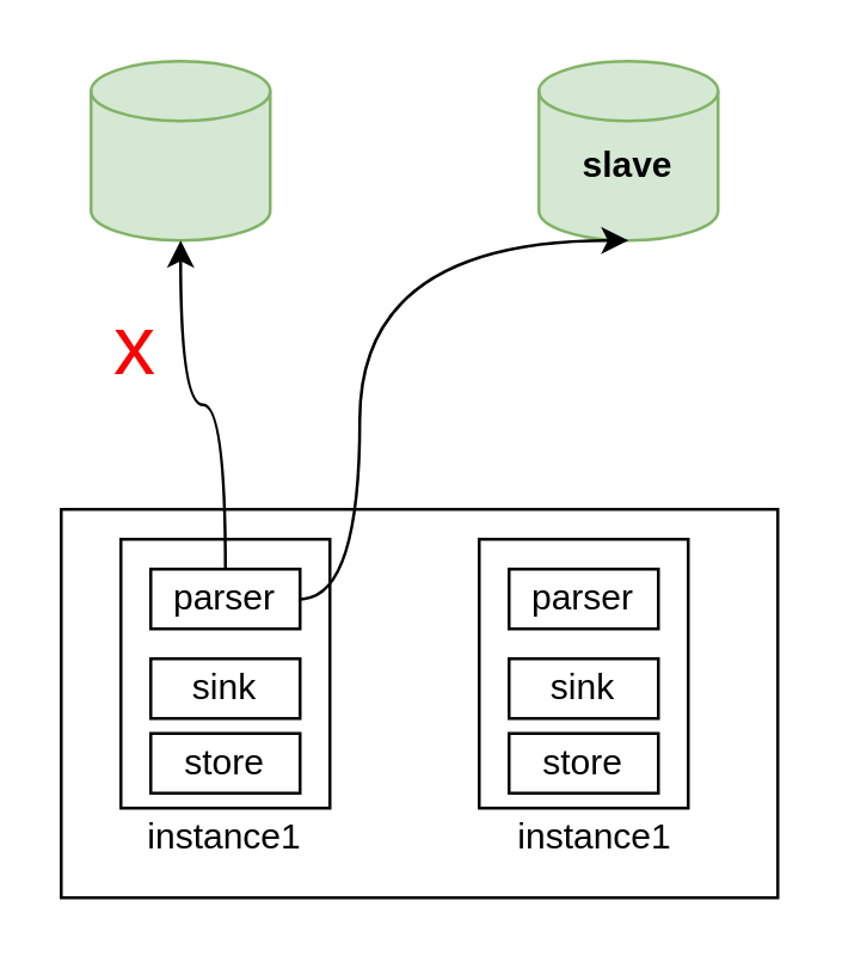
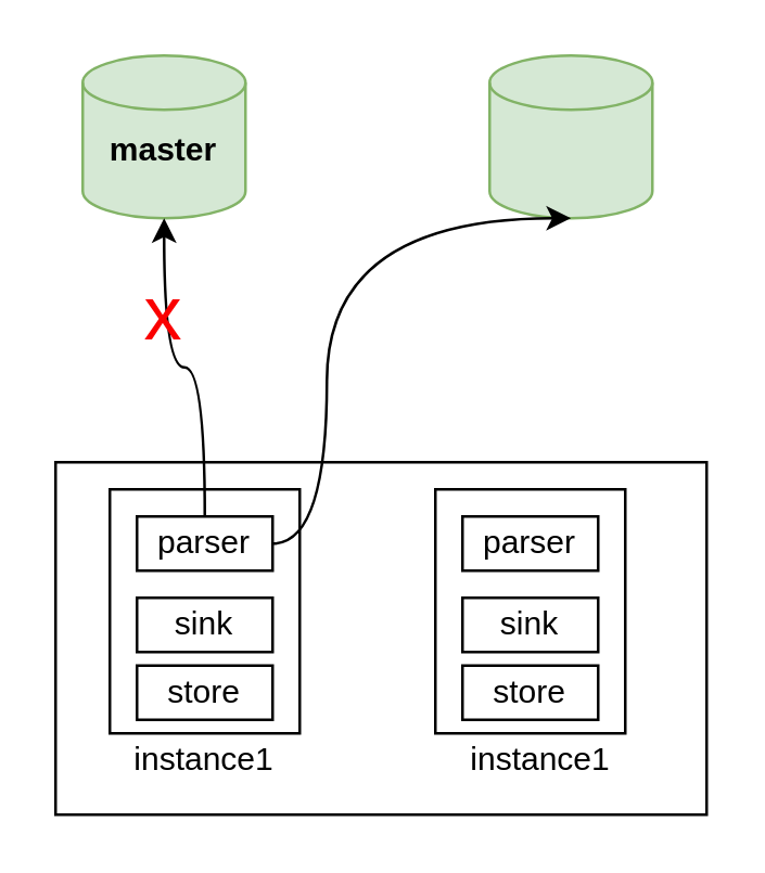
+ <mxCell id="3" value="master" style="text;strokeColor=none;fillColor=none;align=center;verticalAlign=middle;whiteSpace=wrap;rounded=0;fontStyle=1;fontColor=#000000;" vertex="1" parent="1"><mxGeometry x="30" y="40" width="60" height="30" as="geometry" /></mxCell>
- <mxCell id="5" value="slave" style="text;strokeColor=none;fillColor=none;align=center;verticalAlign=middle;whiteSpace=wrap;rounded=0;fontStyle=1;fontColor=#000000;" vertex="1" parent="1"><mxGeometry x="180" y="40" width="60" height="30" as="geometry" /></mxCell>
- <mxCell id="19" value="x" style="text;strokeColor=none;fillColor=none;align=center;verticalAlign=middle;whiteSpace=wrap;rounded=0;fontColor=#fa0000;fontSize=28;" vertex="1" parent="1"><mxGeometry x="30" y="100" width="30" height="30" as="geometry" /></mxCell>
+ <mxCell id="19" value="x" style="text;strokeColor=none;fillColor=none;align=center;verticalAlign=middle;whiteSpace=wrap;rounded=0;fontColor=#fa0000;fontSize=28;" vertex="1" parent="1"><mxGeometry x="45" y="100" width="30" height="30" as="geometry" /></mxCell>
